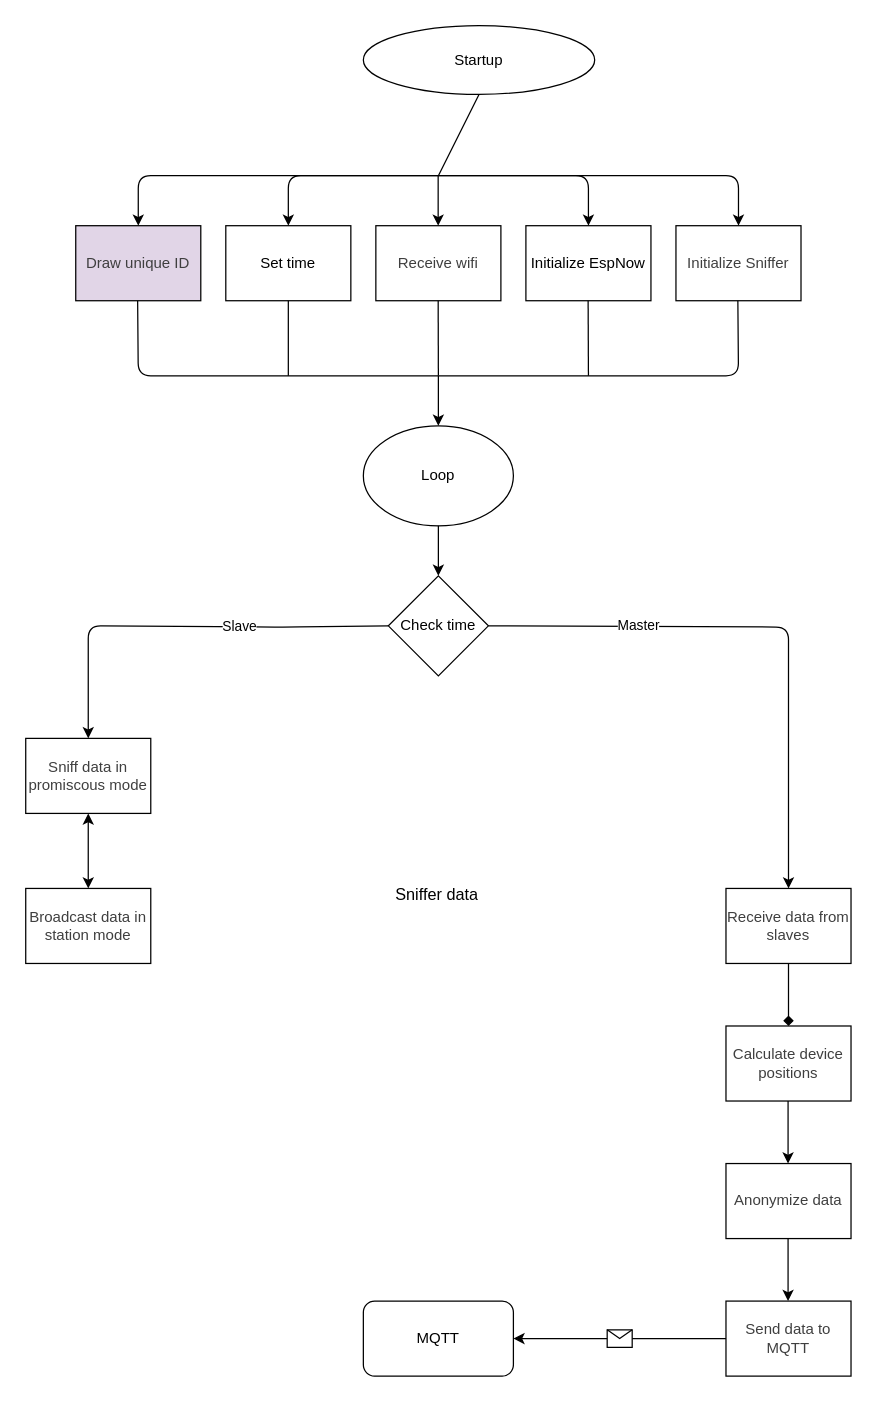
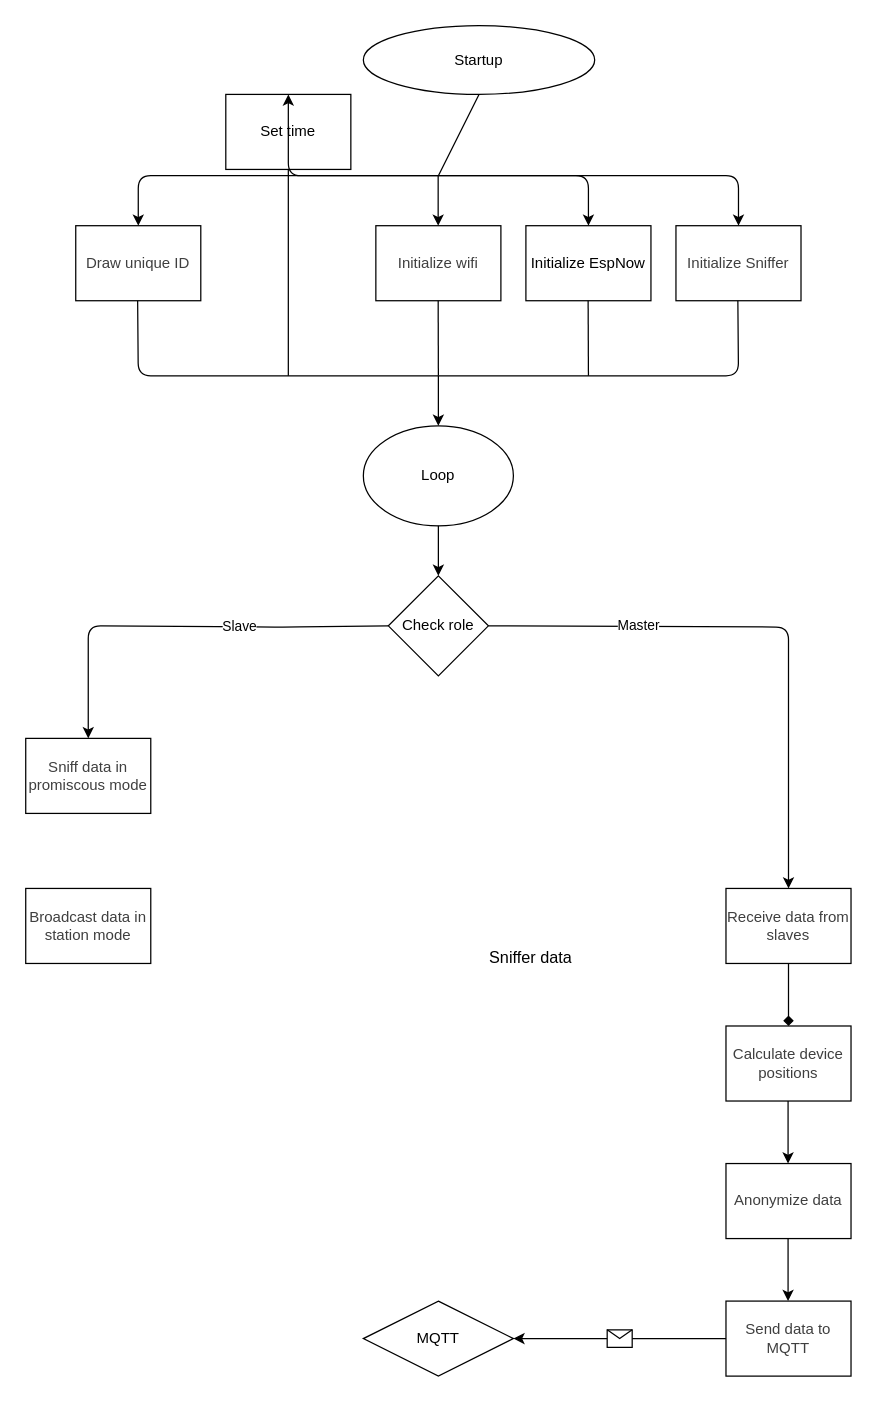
- <mxCell id="14" value="&lt;div&gt;&lt;span style=&quot;color: rgb(63, 63, 63);&quot;&gt;Draw unique ID&lt;/span&gt;&lt;/div&gt;" style="rounded=0;whiteSpace=wrap;html=1;fillColor=#e1d5e7;" vertex="1" parent="1"><mxGeometry x="60" y="180" width="100" height="60" as="geometry" /></mxCell>
+ <mxCell id="14" value="&lt;div&gt;&lt;span style=&quot;color: rgb(63, 63, 63);&quot;&gt;Draw unique ID&lt;/span&gt;&lt;/div&gt;" style="rounded=0;whiteSpace=wrap;html=1;" vertex="1" parent="1"><mxGeometry x="60" y="180" width="100" height="60" as="geometry" /></mxCell>
- <mxCell id="11" value="&lt;div&gt;&lt;span style=&quot;background-color: transparent;&quot;&gt;Set time&lt;/span&gt;&lt;/div&gt;" style="rounded=0;whiteSpace=wrap;html=1;" vertex="1" parent="1"><mxGeometry x="180" y="180" width="100" height="60" as="geometry" /></mxCell>
+ <mxCell id="11" value="&lt;div&gt;&lt;span style=&quot;background-color: transparent;&quot;&gt;Set time&lt;/span&gt;&lt;/div&gt;" style="rounded=0;whiteSpace=wrap;html=1;" vertex="1" parent="1"><mxGeometry x="180" y="75" width="100" height="60" as="geometry" /></mxCell>
- <mxCell id="12" value="&lt;span style=&quot;color: rgb(63, 63, 63);&quot;&gt;Receive wifi&lt;/span&gt;" style="rounded=0;whiteSpace=wrap;html=1;" vertex="1" parent="1"><mxGeometry x="300" y="180" width="100" height="60" as="geometry" /></mxCell>
+ <mxCell id="12" value="&lt;span style=&quot;color: rgb(63, 63, 63);&quot;&gt;Initialize wifi&lt;/span&gt;" style="rounded=0;whiteSpace=wrap;html=1;" vertex="1" parent="1"><mxGeometry x="300" y="180" width="100" height="60" as="geometry" /></mxCell>
- <mxCell id="30" value="Check time" style="rhombus;whiteSpace=wrap;html=1;" vertex="1" parent="1"><mxGeometry x="310" y="460" width="80" height="80" as="geometry" /></mxCell>
+ <mxCell id="30" value="Check role" style="rhombus;whiteSpace=wrap;html=1;" vertex="1" parent="1"><mxGeometry x="310" y="460" width="80" height="80" as="geometry" /></mxCell>
- <mxCell id="36" value="" style="endArrow=classic;startArrow=classic;html=1;exitX=0.5;exitY=0;exitDx=0;exitDy=0;entryX=0.5;entryY=1;entryDx=0;entryDy=0;" edge="1" parent="1" source="31" target="32"><mxGeometry width="50" height="50" relative="1" as="geometry"><mxPoint x="380" y="810" as="sourcePoint" /><mxPoint x="430" y="760" as="targetPoint" /></mxGeometry></mxCell>
- <mxCell id="6" value="Sniffer data" style="text;strokeColor=none;fillColor=none;align=left;verticalAlign=middle;spacingLeft=4;spacingRight=4;overflow=hidden;points=[[0,0.5],[1,0.5]];portConstraint=eastwest;rotatable=0;whiteSpace=wrap;html=1;fontSize=13;" vertex="1" parent="1"><mxGeometry x="310" y="700" width="80" height="30" as="geometry" /></mxCell>
+ <mxCell id="6" value="Sniffer data" style="text;strokeColor=none;fillColor=none;align=left;verticalAlign=middle;spacingLeft=4;spacingRight=4;overflow=hidden;points=[[0,0.5],[1,0.5]];portConstraint=eastwest;rotatable=0;whiteSpace=wrap;html=1;fontSize=13;" vertex="1" parent="1"><mxGeometry x="385" y="750" width="80" height="30" as="geometry" /></mxCell>
- <mxCell id="9" value="MQTT" style="rounded=1;whiteSpace=wrap;html=1;" vertex="1" parent="1"><mxGeometry x="290" y="1040" width="120" height="60" as="geometry" /></mxCell>
+ <mxCell id="9" value="MQTT" style="rhombus;whiteSpace=wrap;html=1;" vertex="1" parent="1"><mxGeometry x="290" y="1040" width="120" height="60" as="geometry" /></mxCell>
